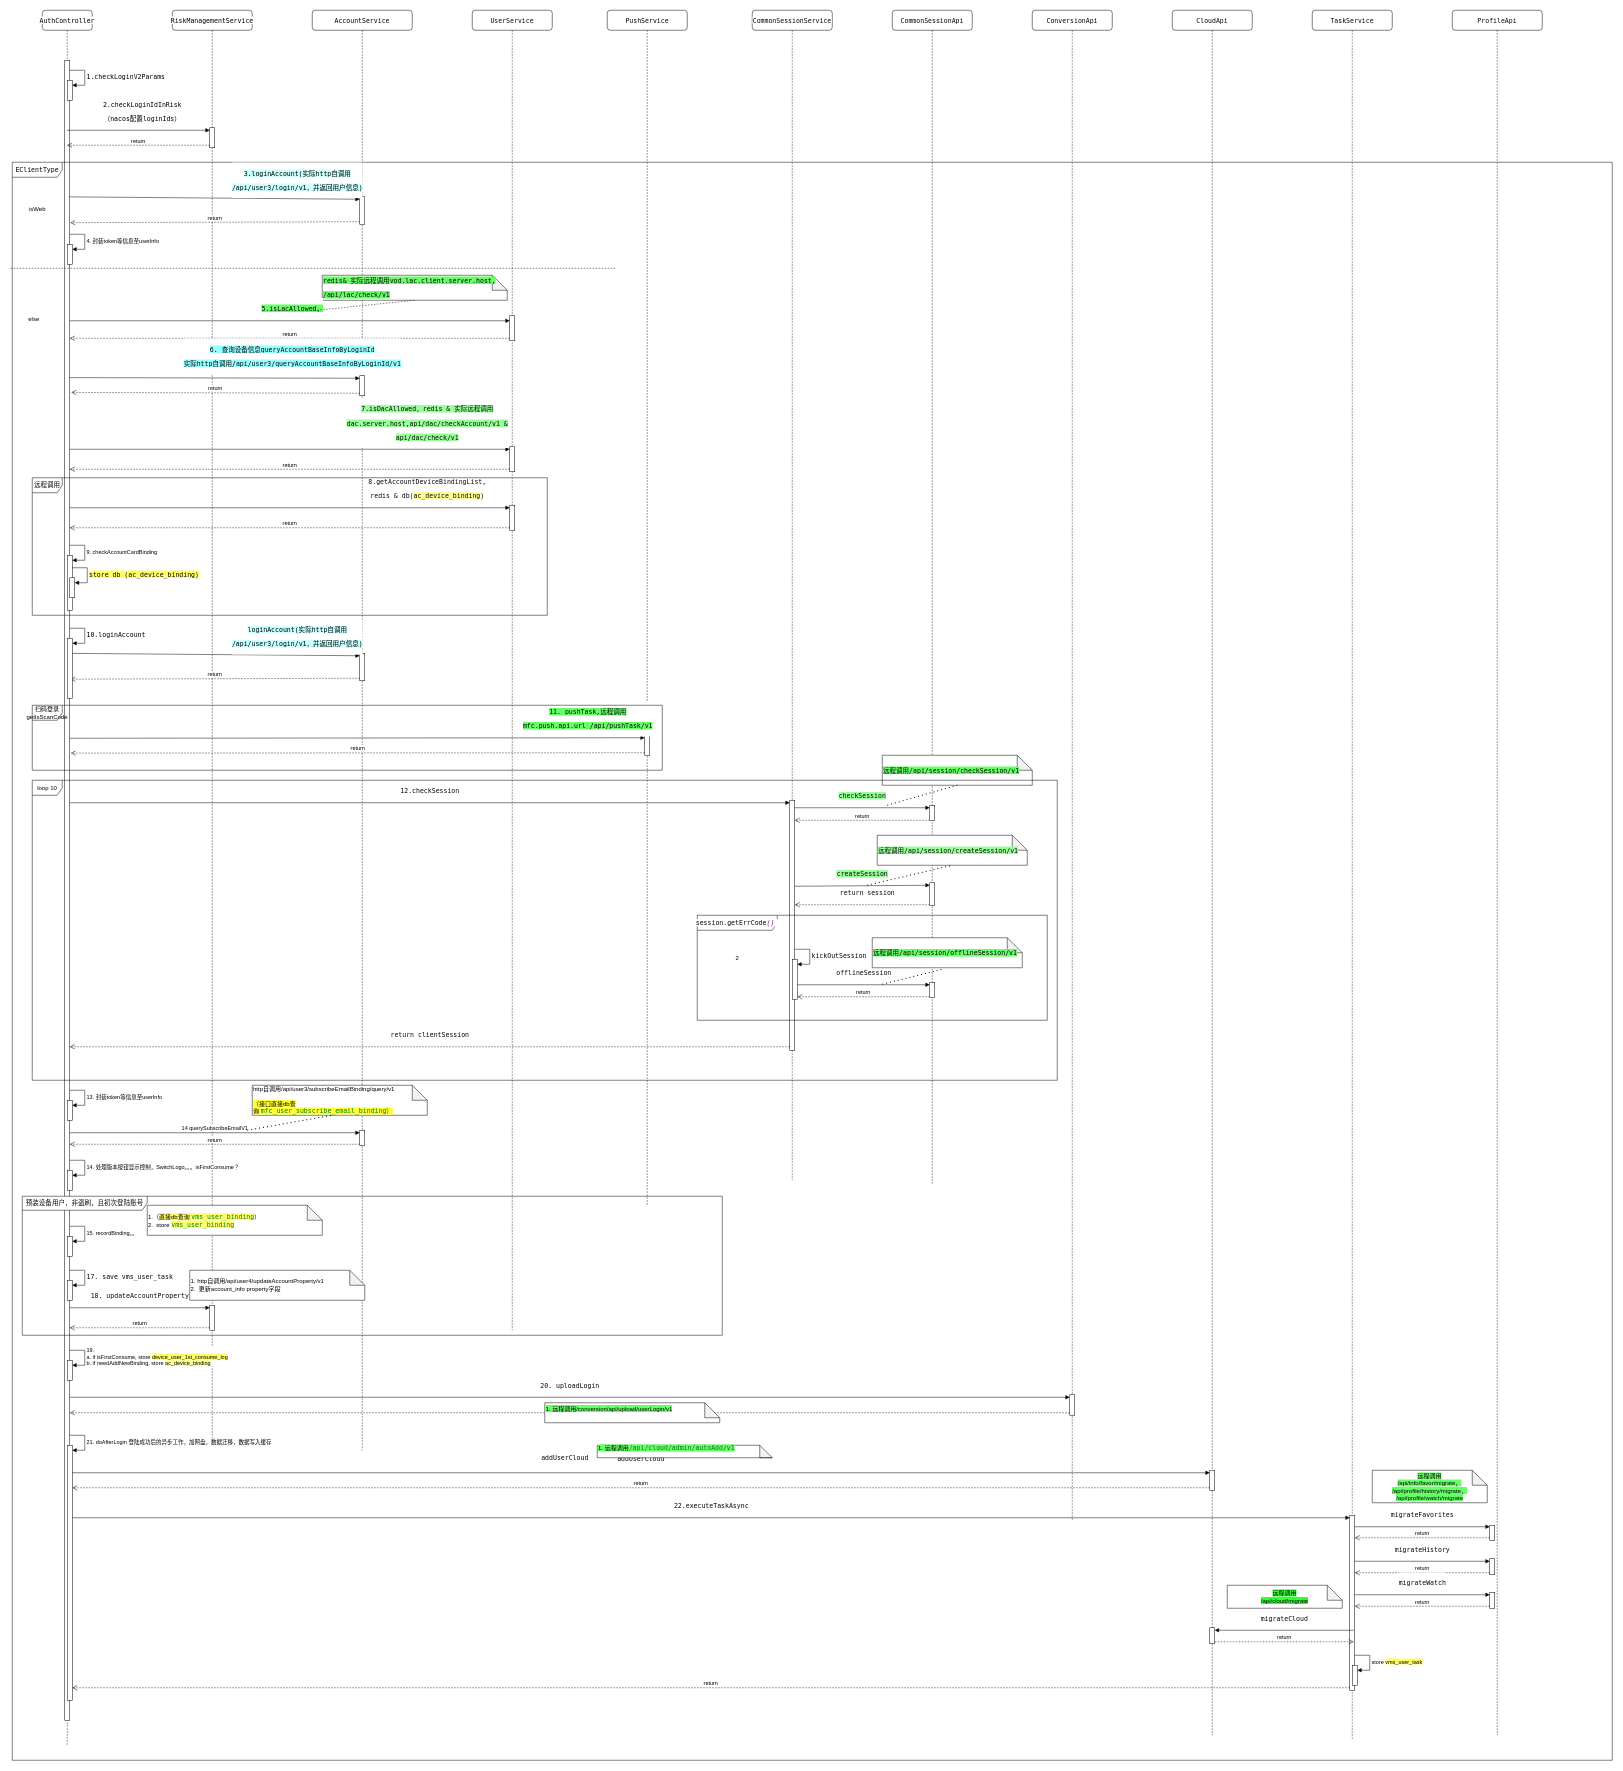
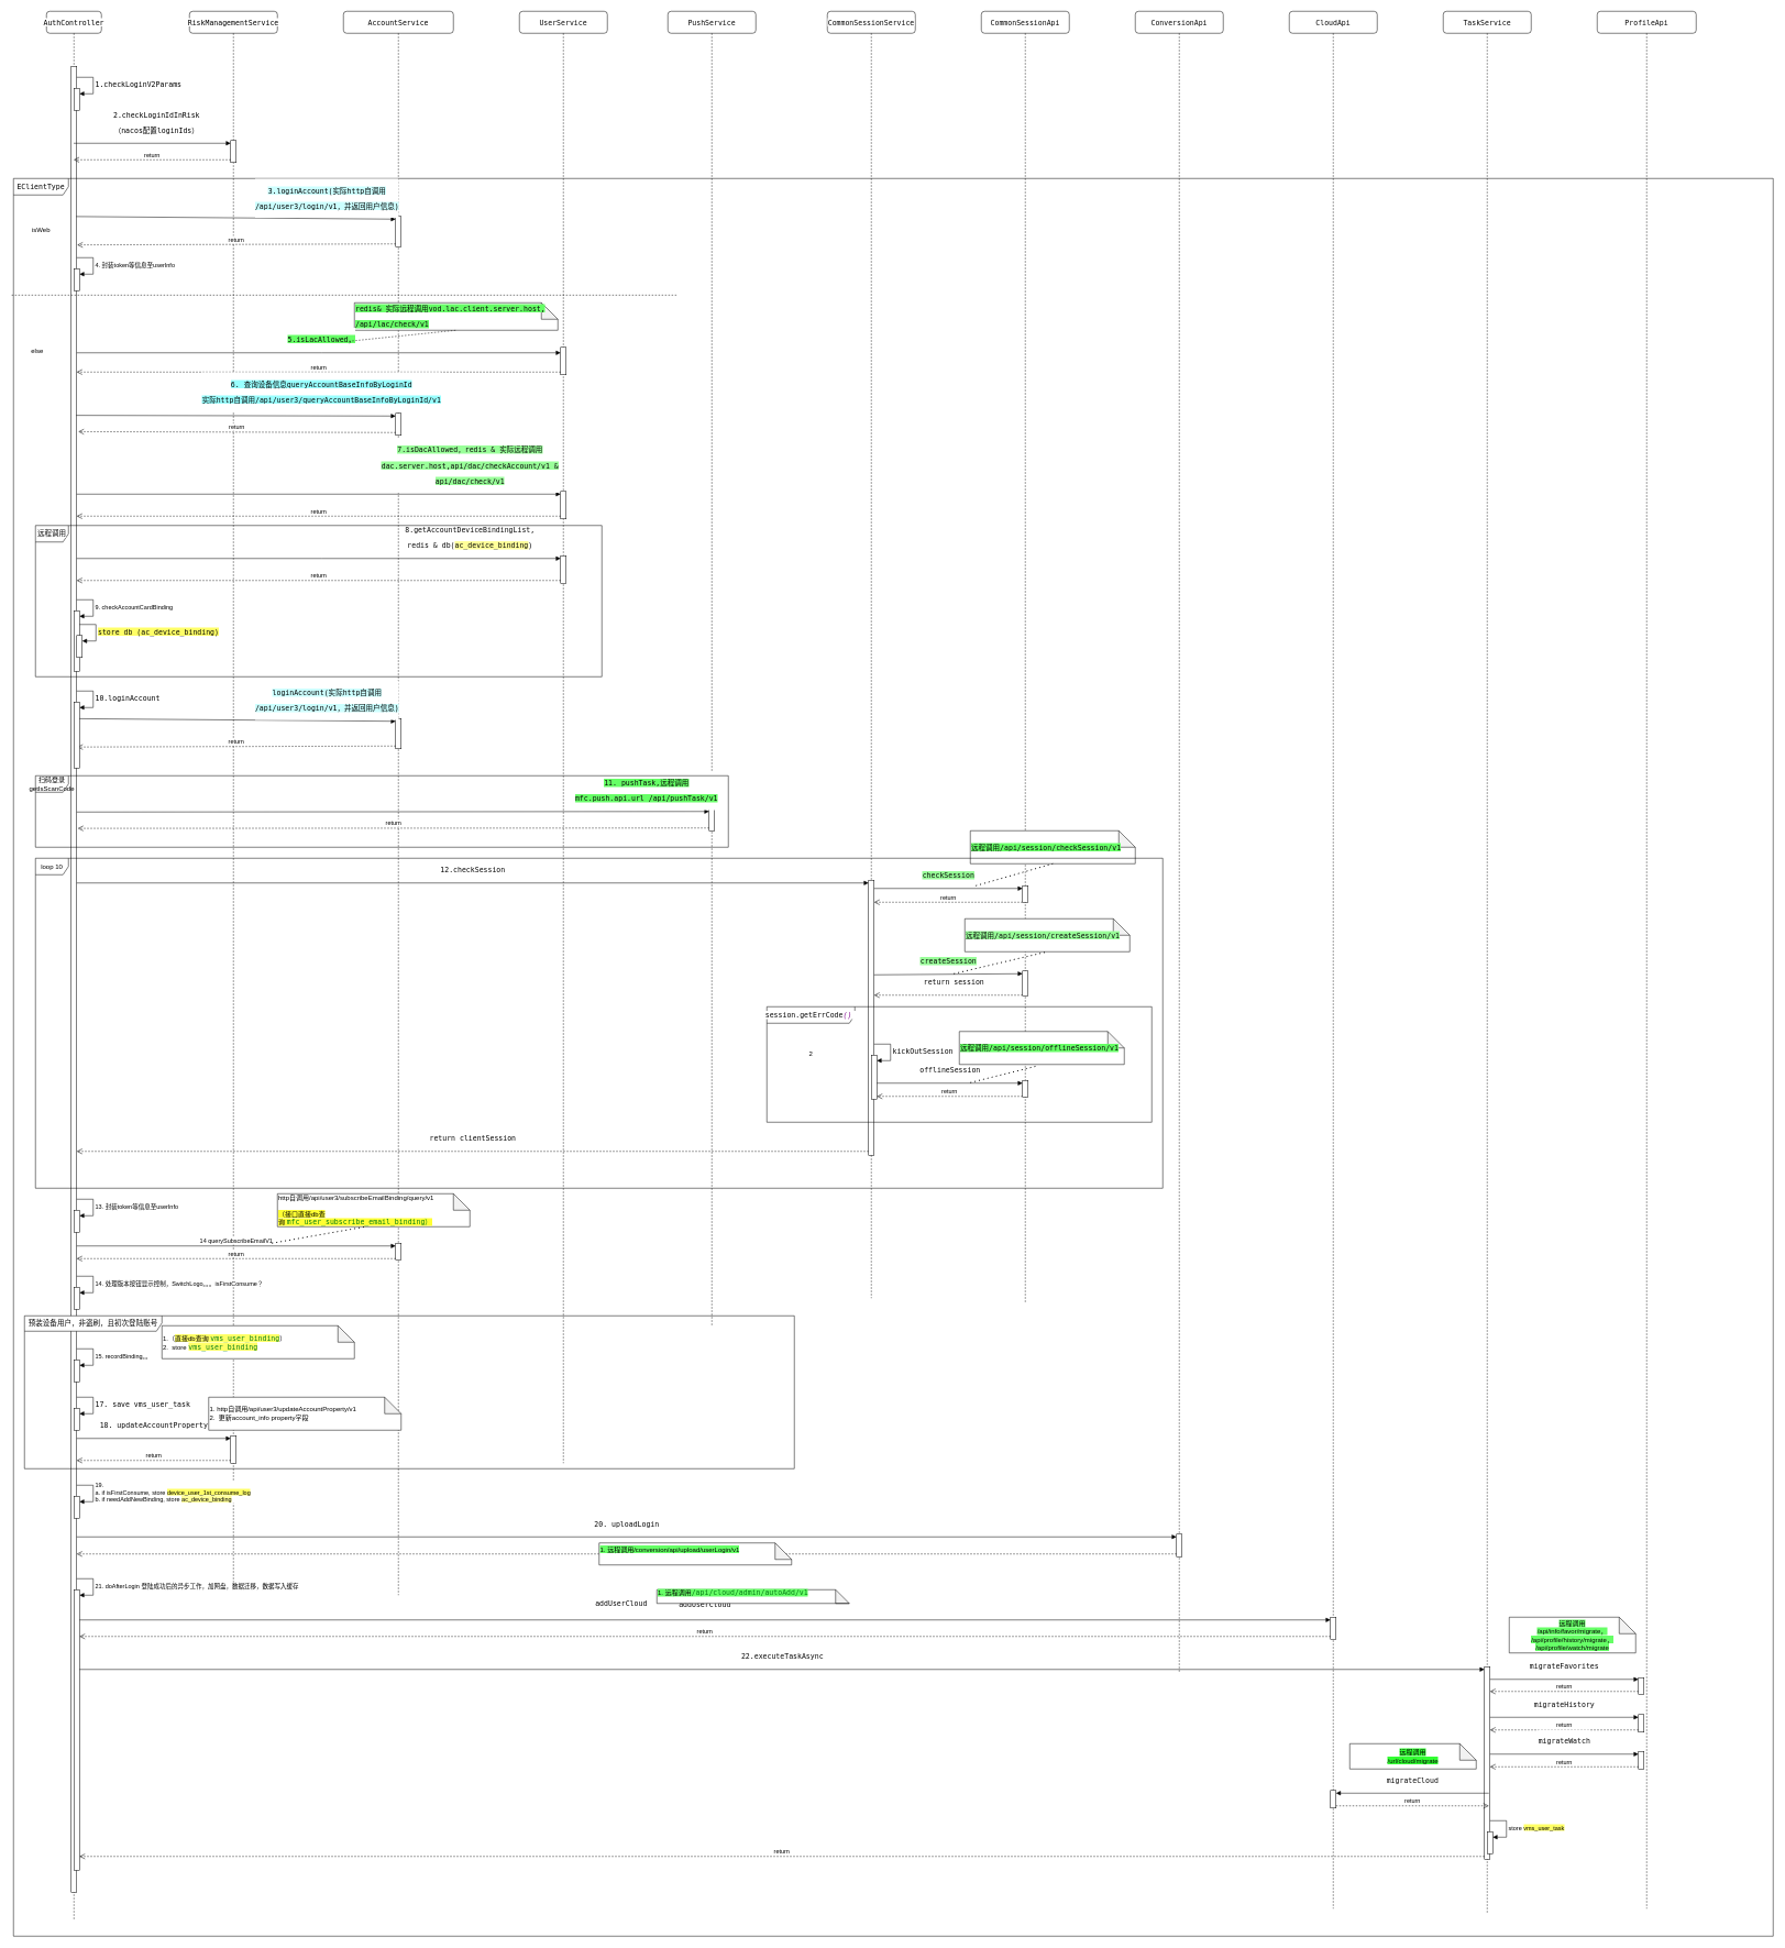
- <mxCell id="95" value="1. http自调用/api/user4/updateAccountProperty/v1&lt;br&gt;2.&amp;nbsp; 更新account_info property字段&lt;span style=&quot;color: rgb(6, 125, 23); font-family: &amp;quot;JetBrains Mono&amp;quot;, monospace; font-size: 9.8pt; background-color: rgb(255, 255, 51);&quot;&gt;&lt;br&gt;&lt;/span&gt;" style="shape=note;whiteSpace=wrap;html=1;backgroundOutline=1;darkOpacity=0.05;align=left;" vertex="1" parent="1"><mxGeometry x="379" y="2540" width="350" height="60" as="geometry" /></mxCell>
+ <mxCell id="95" value="1. http自调用/api/user3/updateAccountProperty/v1&lt;br&gt;2.&amp;nbsp; 更新account_info property字段&lt;span style=&quot;color: rgb(6, 125, 23); font-family: &amp;quot;JetBrains Mono&amp;quot;, monospace; font-size: 9.8pt; background-color: rgb(255, 255, 51);&quot;&gt;&lt;br&gt;&lt;/span&gt;" style="shape=note;whiteSpace=wrap;html=1;backgroundOutline=1;darkOpacity=0.05;align=left;" vertex="1" parent="1"><mxGeometry x="379" y="2540" width="350" height="60" as="geometry" /></mxCell>
- <mxCell id="130" value="&lt;span style=&quot;background-color: rgb(51, 255, 51);&quot;&gt;远程调用&lt;br&gt;/api/cloud/migrate&lt;/span&gt;" style="shape=note;whiteSpace=wrap;html=1;backgroundOutline=1;darkOpacity=0.05;" vertex="1" parent="1"><mxGeometry x="2454" y="3170" width="230" height="46" as="geometry" /></mxCell>
+ <mxCell id="130" value="&lt;span style=&quot;background-color: rgb(51, 255, 51);&quot;&gt;远程调用&lt;br&gt;/url/cloud/migrate&lt;/span&gt;" style="shape=note;whiteSpace=wrap;html=1;backgroundOutline=1;darkOpacity=0.05;" vertex="1" parent="1"><mxGeometry x="2454" y="3170" width="230" height="46" as="geometry" /></mxCell>
